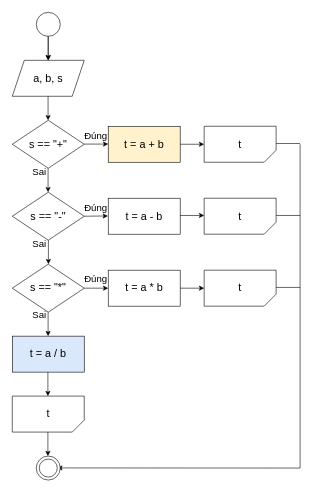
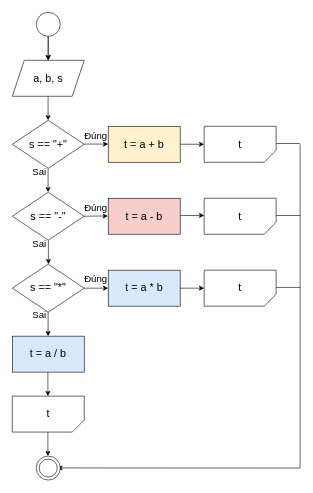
- <mxCell id="35" value="&lt;font style=&quot;font-size: 18px;&quot;&gt;t = a - b&lt;/font&gt;" style="rounded=0;whiteSpace=wrap;html=1;" vertex="1" parent="1"><mxGeometry x="180" y="330" width="120" height="60" as="geometry" /></mxCell>
+ <mxCell id="35" value="&lt;font style=&quot;font-size: 18px;&quot;&gt;t = a - b&lt;/font&gt;" style="rounded=0;whiteSpace=wrap;html=1;fillColor=#f8cecc;" vertex="1" parent="1"><mxGeometry x="180" y="330" width="120" height="60" as="geometry" /></mxCell>
- <mxCell id="34" value="&lt;font style=&quot;font-size: 18px;&quot;&gt;t = a * b&lt;/font&gt;" style="rounded=0;whiteSpace=wrap;html=1;" vertex="1" parent="1"><mxGeometry x="180" y="450" width="120" height="60" as="geometry" /></mxCell>
+ <mxCell id="34" value="&lt;font style=&quot;font-size: 18px;&quot;&gt;t = a * b&lt;/font&gt;" style="rounded=0;whiteSpace=wrap;html=1;fillColor=#dae8fc;" vertex="1" parent="1"><mxGeometry x="180" y="450" width="120" height="60" as="geometry" /></mxCell>
